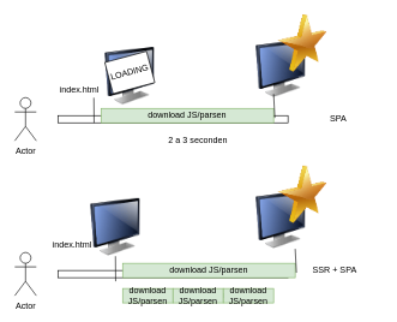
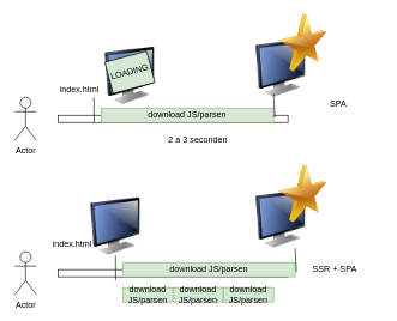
- <mxCell id="11" value="LOADING" style="rounded=0;whiteSpace=wrap;html=1;rotation=-15;" parent="1" vertex="1"><mxGeometry x="150" y="77.7" width="60" height="45" as="geometry" /></mxCell>
+ <mxCell id="11" value="LOADING" style="rounded=0;whiteSpace=wrap;html=1;rotation=-15;fillColor=#d5e8d4;" parent="1" vertex="1"><mxGeometry x="150" y="77.7" width="60" height="45" as="geometry" /></mxCell>
- <mxCell id="6" value="SPA" style="text;html=1;align=center;verticalAlign=middle;whiteSpace=wrap;rounded=0;" parent="1" vertex="1"><mxGeometry x="440" y="150" width="60" height="30" as="geometry" /></mxCell>
+ <mxCell id="6" value="SPA" style="text;html=1;align=center;verticalAlign=middle;whiteSpace=wrap;rounded=0;" parent="1" vertex="1"><mxGeometry x="440" y="130" width="60" height="30" as="geometry" /></mxCell>
